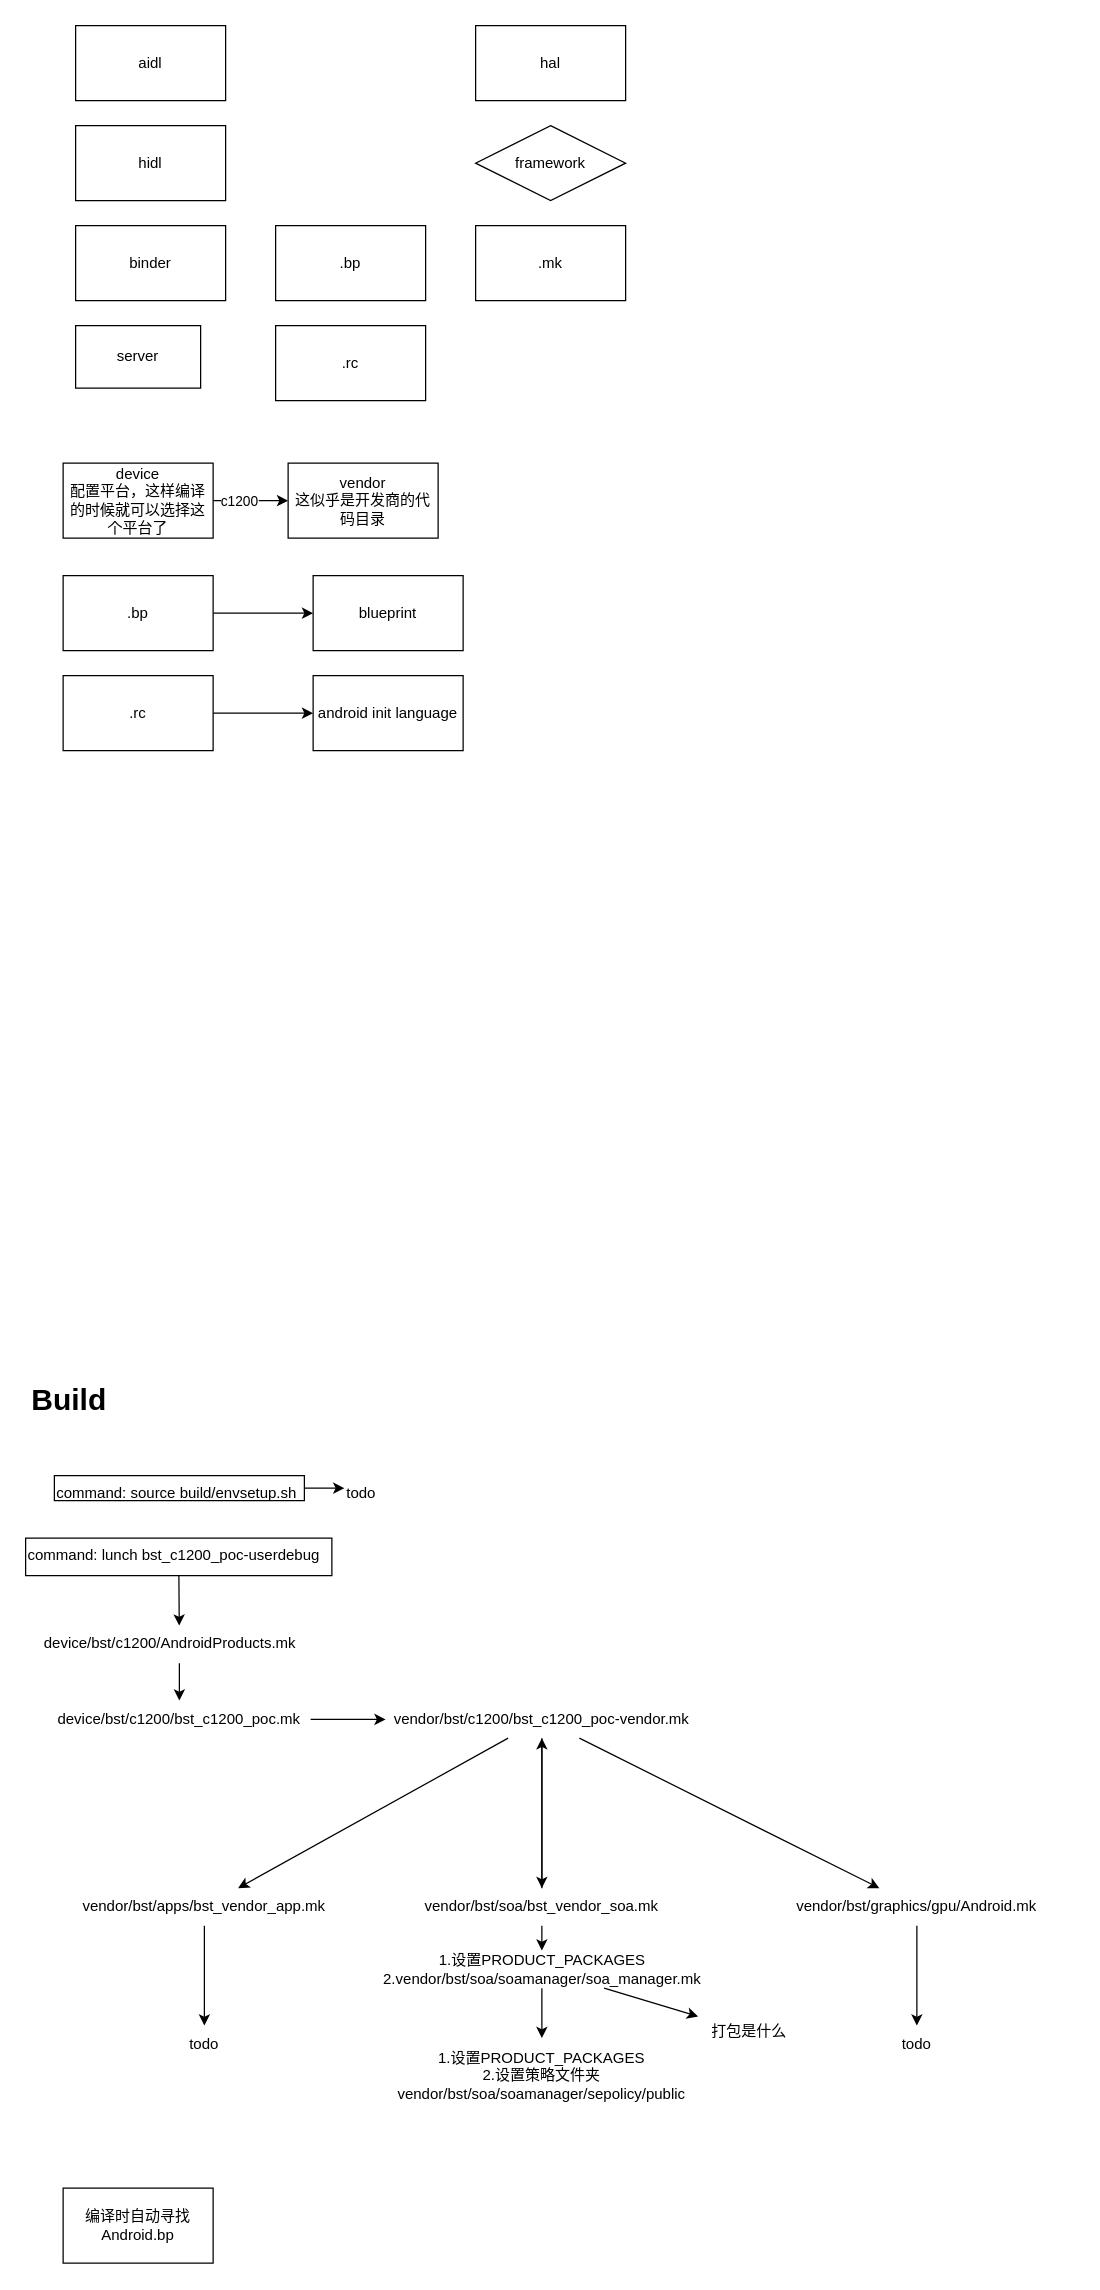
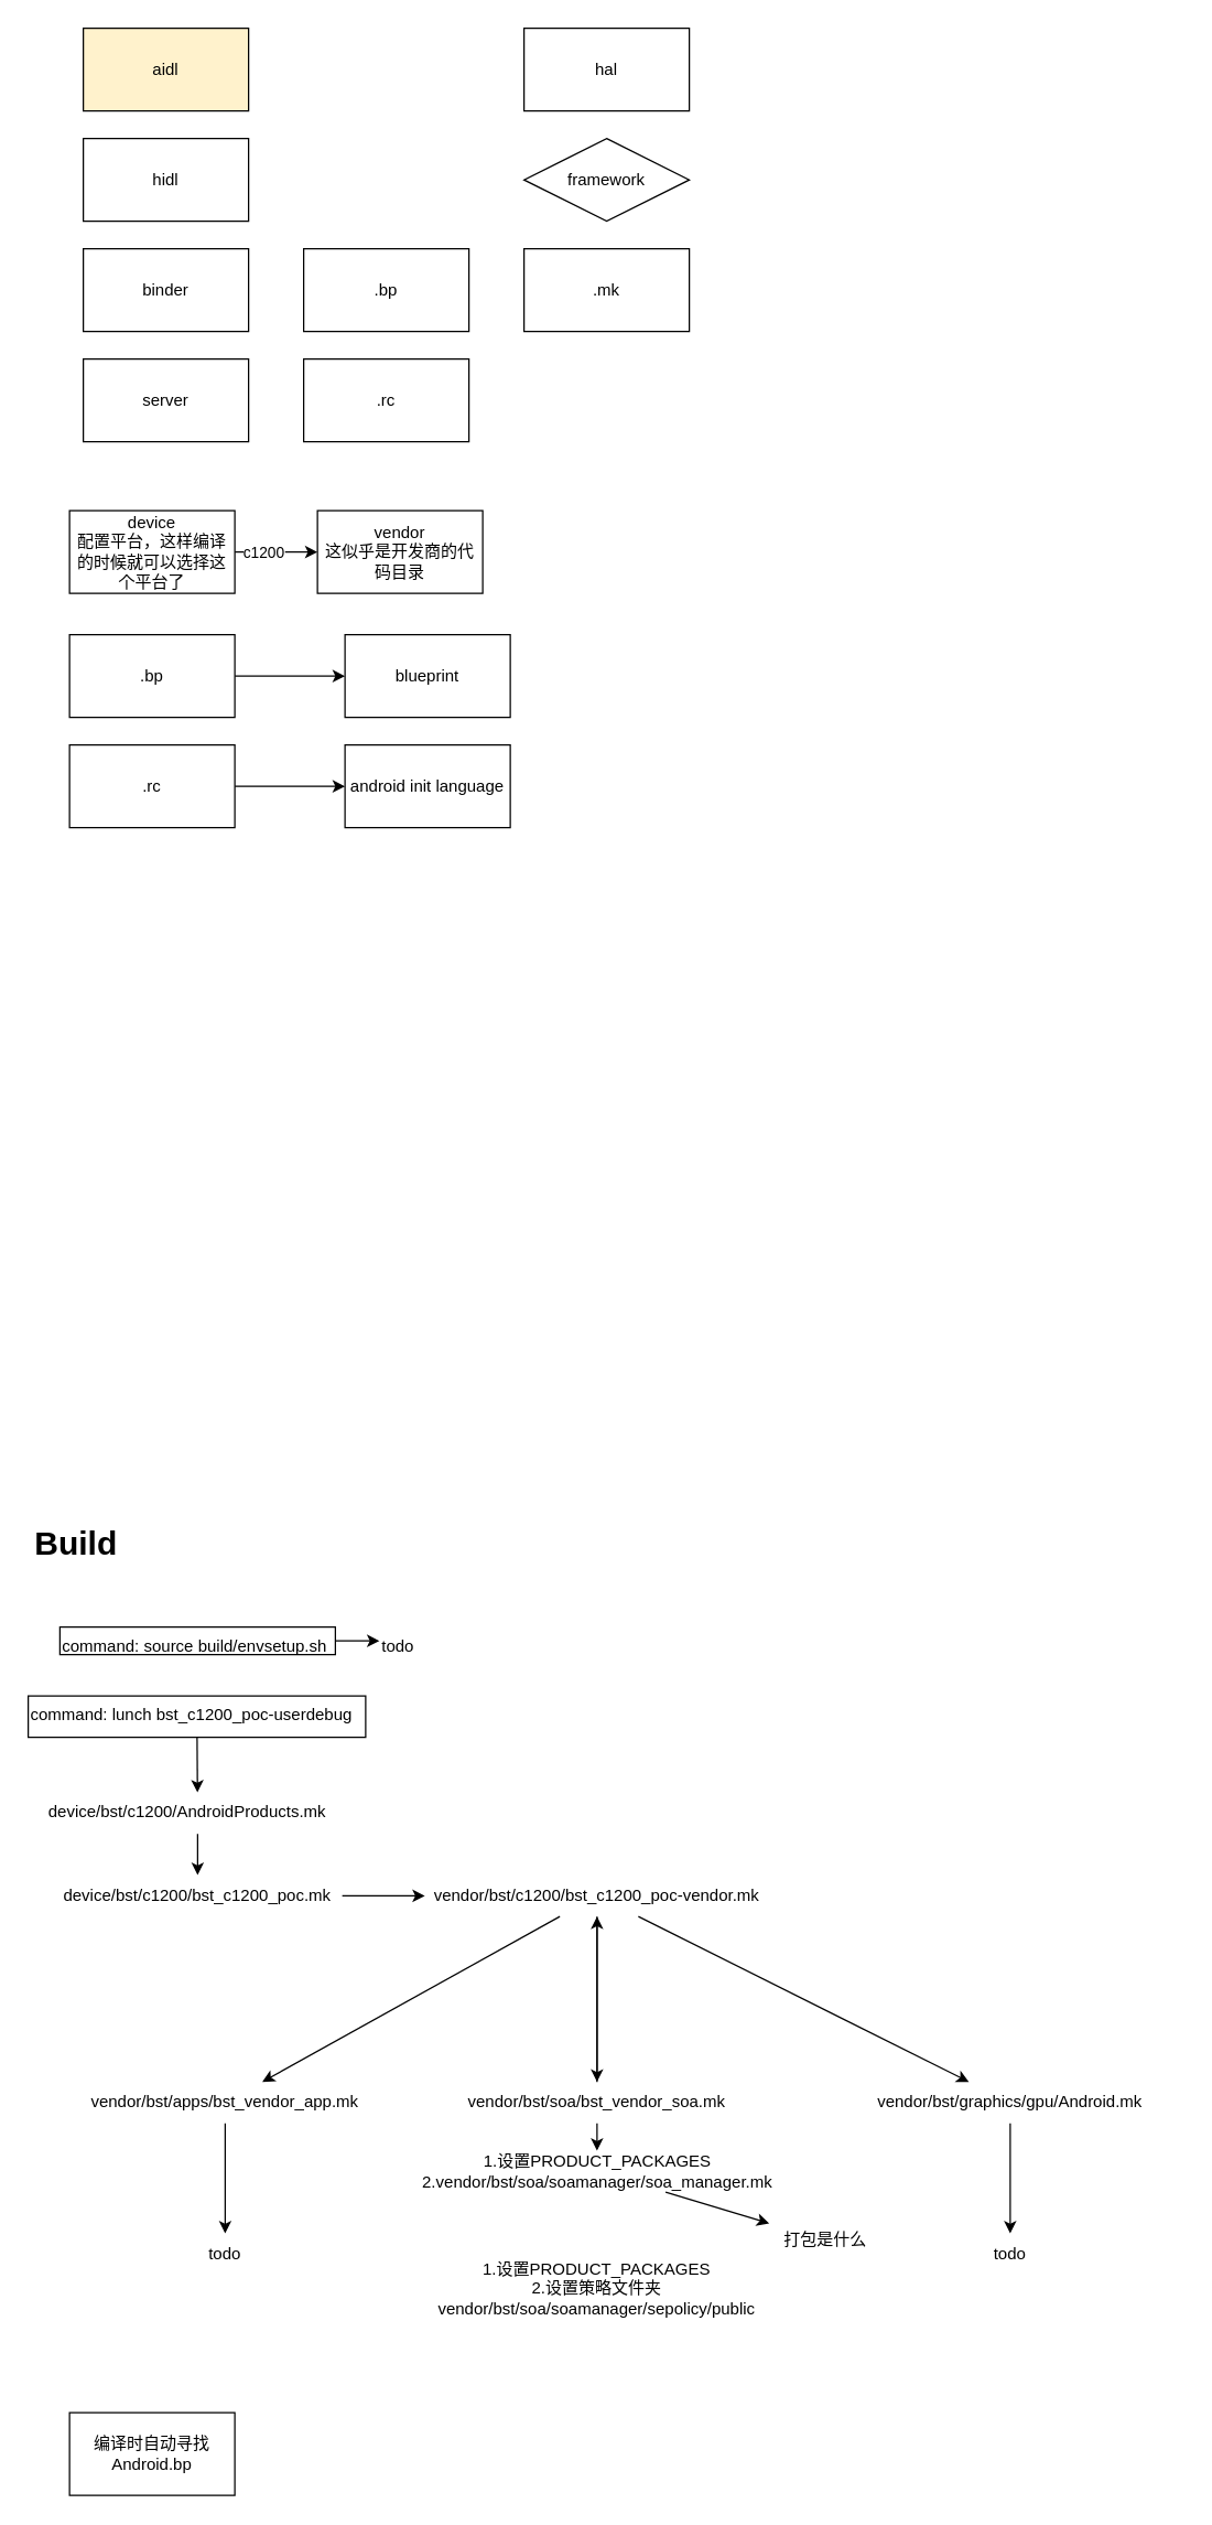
- <mxCell id="2" value="aidl" style="rounded=0;whiteSpace=wrap;html=1;" parent="1" vertex="1"><mxGeometry x="60" y="20" width="120" height="60" as="geometry" /></mxCell>
+ <mxCell id="2" value="aidl" style="rounded=0;whiteSpace=wrap;html=1;fillColor=#fff2cc;" parent="1" vertex="1"><mxGeometry x="60" y="20" width="120" height="60" as="geometry" /></mxCell>
- <mxCell id="13" value="server" style="rounded=0;whiteSpace=wrap;html=1;" parent="1" vertex="1"><mxGeometry x="60" y="260" width="100" height="50" as="geometry" /></mxCell>
+ <mxCell id="13" value="server" style="rounded=0;whiteSpace=wrap;html=1;" parent="1" vertex="1"><mxGeometry x="60" y="260" width="120" height="60" as="geometry" /></mxCell>
- <mxCell id="39" value="" style="edgeStyle=none;html=1;" parent="1" source="40" target="41" edge="1"><mxGeometry relative="1" as="geometry" /></mxCell>
